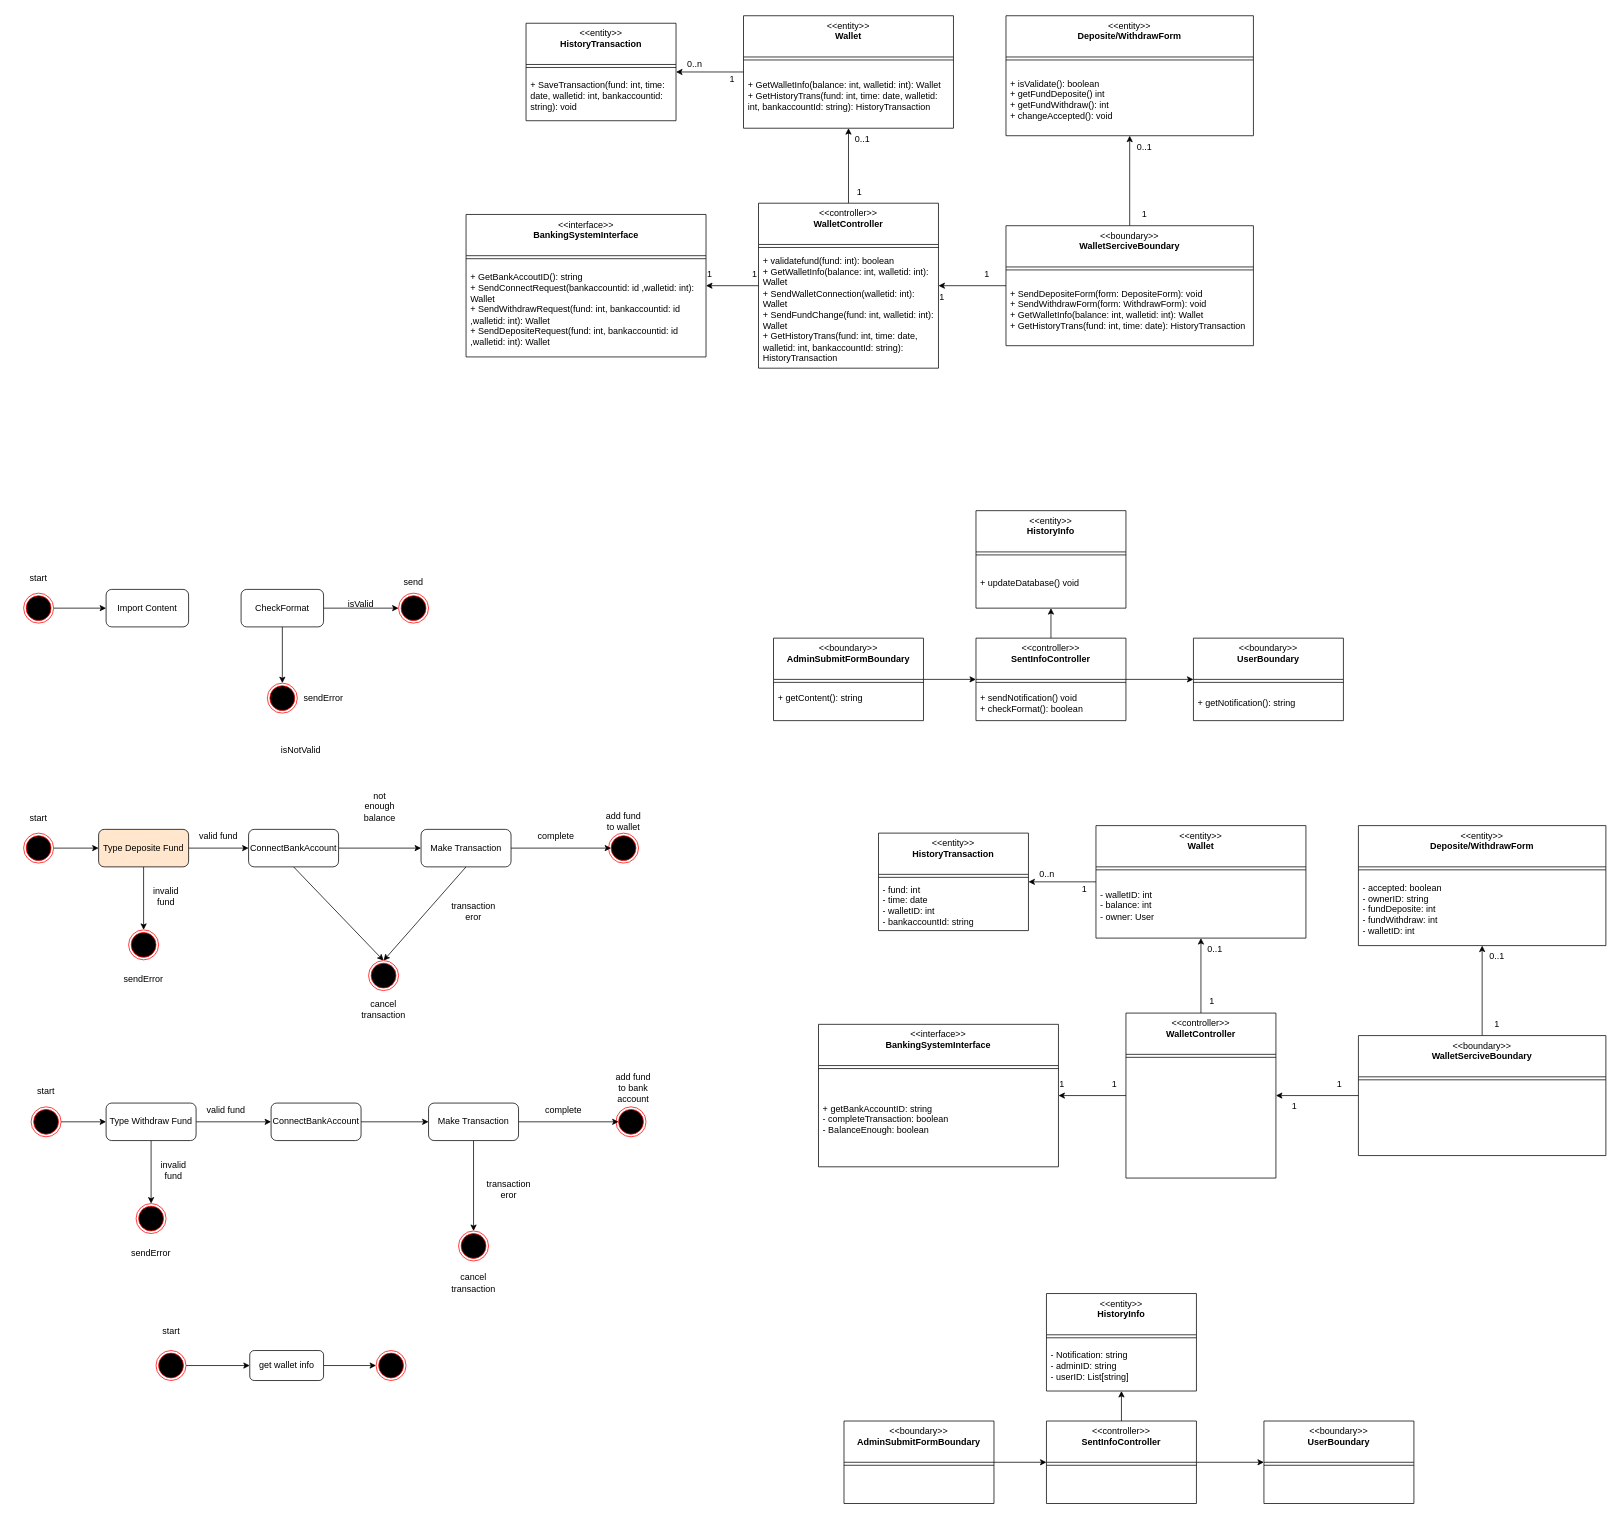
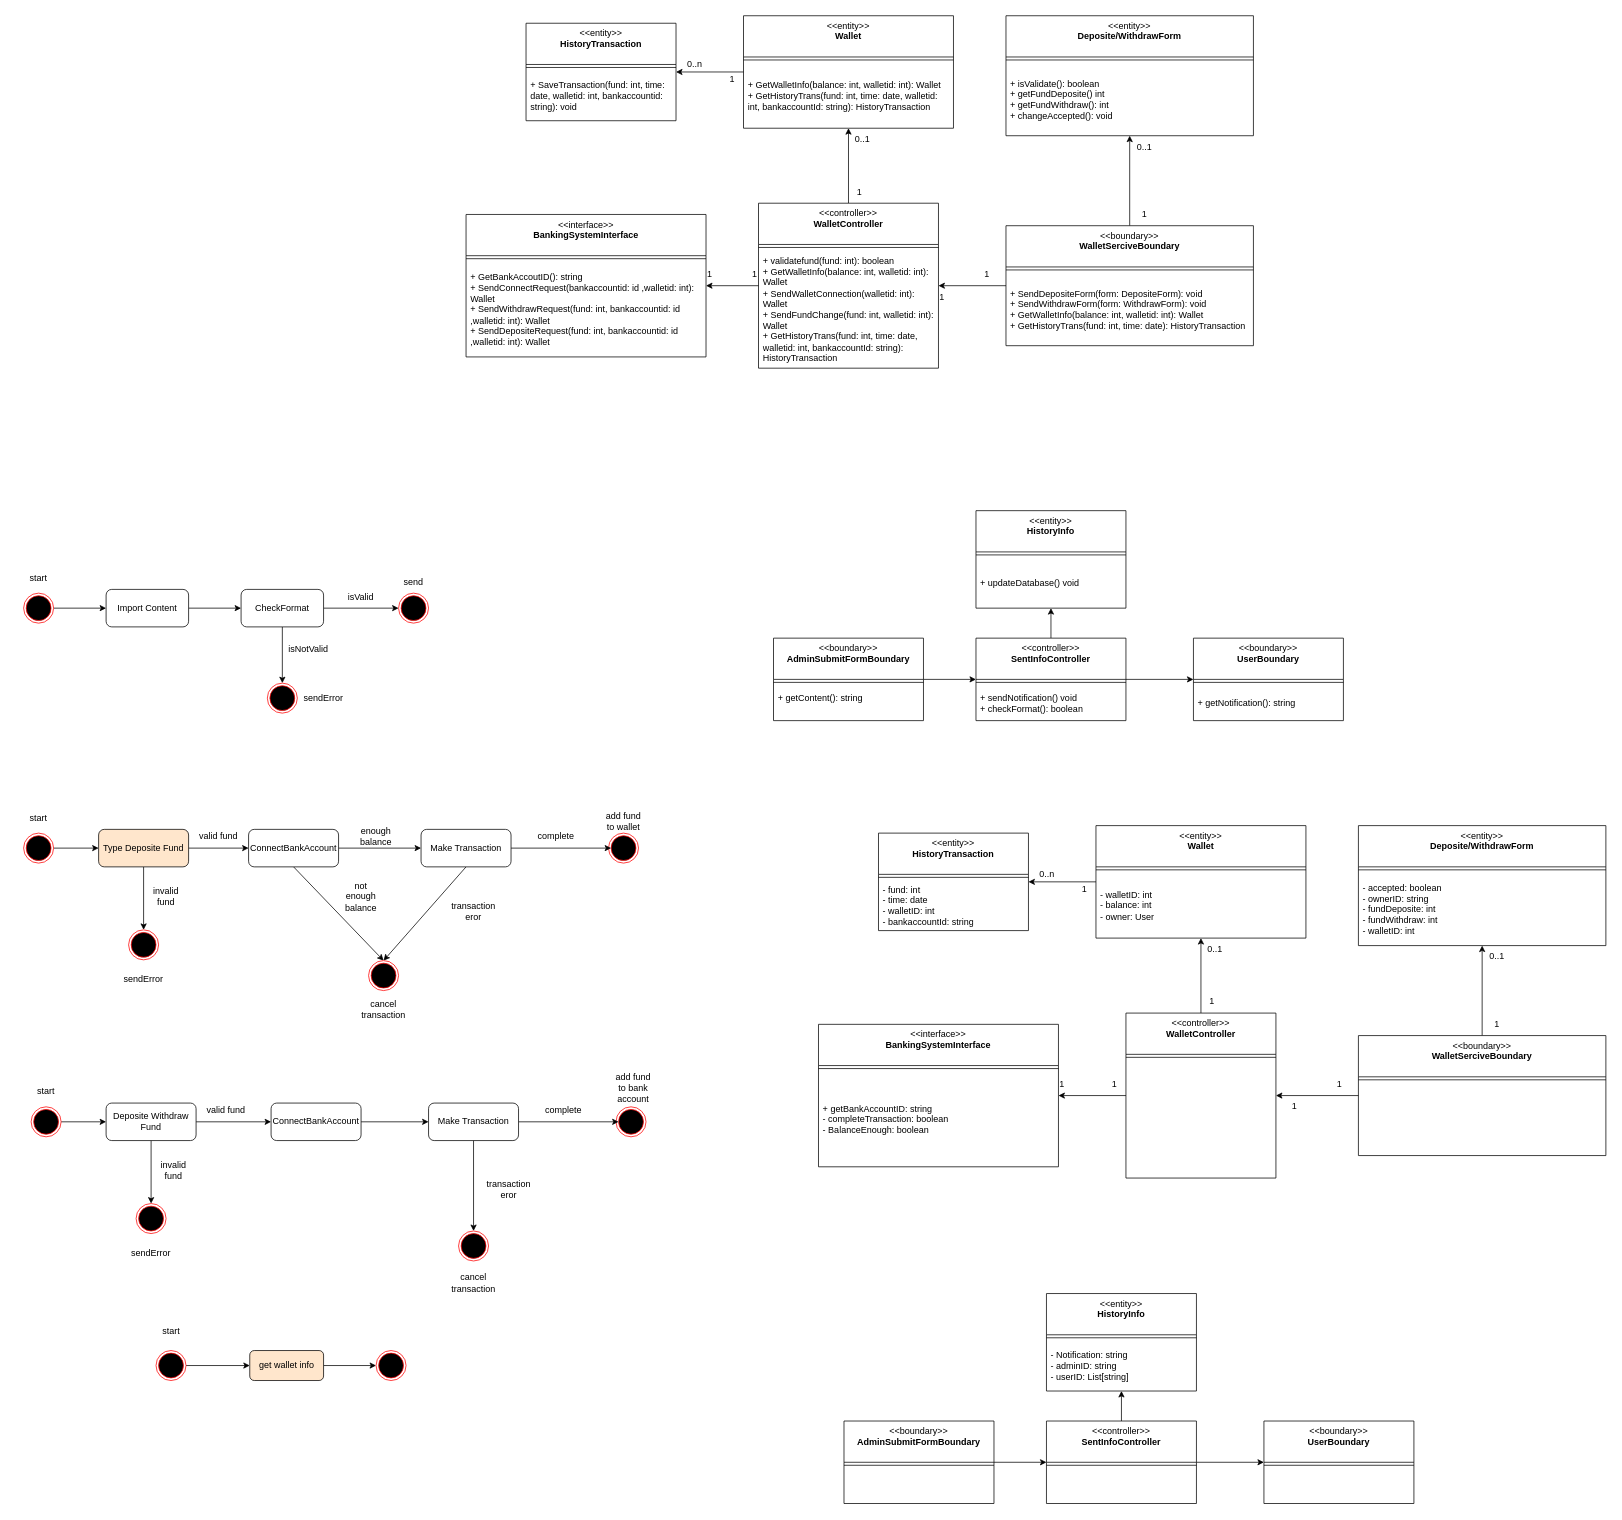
- <mxCell id="62" value="isValid" style="text;html=1;align=center;verticalAlign=middle;whiteSpace=wrap;rounded=0;" vertex="1" parent="1"><mxGeometry x="451" y="790" width="60" height="30" as="geometry" /></mxCell>
+ <mxCell id="62" value="isValid" style="text;html=1;align=center;verticalAlign=middle;whiteSpace=wrap;rounded=0;" vertex="1" parent="1"><mxGeometry x="451" y="780" width="60" height="30" as="geometry" /></mxCell>
+ <mxCell id="58" style="edgeStyle=orthogonalEdgeStyle;rounded=0;orthogonalLoop=1;jettySize=auto;html=1;exitX=1;exitY=0.5;exitDx=0;exitDy=0;entryX=0;entryY=0.5;entryDx=0;entryDy=0;" edge="1" parent="1" source="59" target="55"><mxGeometry relative="1" as="geometry" /></mxCell>
- <mxCell id="63" value="isNotValid" style="text;html=1;align=center;verticalAlign=middle;whiteSpace=wrap;rounded=0;" vertex="1" parent="1"><mxGeometry x="371" y="985" width="60" height="30" as="geometry" /></mxCell>
+ <mxCell id="63" value="isNotValid" style="text;html=1;align=center;verticalAlign=middle;whiteSpace=wrap;rounded=0;" vertex="1" parent="1"><mxGeometry x="381" y="850" width="60" height="30" as="geometry" /></mxCell>
- <mxCell id="89" value="not enough balance" style="text;html=1;align=center;verticalAlign=middle;whiteSpace=wrap;rounded=0;" vertex="1" parent="1"><mxGeometry x="476" y="1060" width="60" height="30" as="geometry" /></mxCell>
+ <mxCell id="89" value="not enough balance" style="text;html=1;align=center;verticalAlign=middle;whiteSpace=wrap;rounded=0;" vertex="1" parent="1"><mxGeometry x="451" y="1180" width="60" height="30" as="geometry" /></mxCell>
+ <mxCell id="84" value="enough balance" style="text;html=1;align=center;verticalAlign=middle;whiteSpace=wrap;rounded=0;" vertex="1" parent="1"><mxGeometry x="471" y="1100" width="60" height="30" as="geometry" /></mxCell>
- <mxCell id="100" value="Type Withdraw Fund" style="rounded=1;whiteSpace=wrap;html=1;" vertex="1" parent="1"><mxGeometry x="140.99" y="1470" width="120" height="50.01" as="geometry" /></mxCell>
+ <mxCell id="100" value="Deposite Withdraw Fund" style="rounded=1;whiteSpace=wrap;html=1;" vertex="1" parent="1"><mxGeometry x="140.99" y="1470" width="120" height="50.01" as="geometry" /></mxCell>
- <mxCell id="125" value="get wallet info" style="rounded=1;whiteSpace=wrap;html=1;" vertex="1" parent="1"><mxGeometry x="332.57" y="1800" width="98.43" height="40" as="geometry" /></mxCell>
+ <mxCell id="125" value="get wallet info" style="rounded=1;whiteSpace=wrap;html=1;fillColor=#ffe6cc;" vertex="1" parent="1"><mxGeometry x="332.57" y="1800" width="98.43" height="40" as="geometry" /></mxCell>
